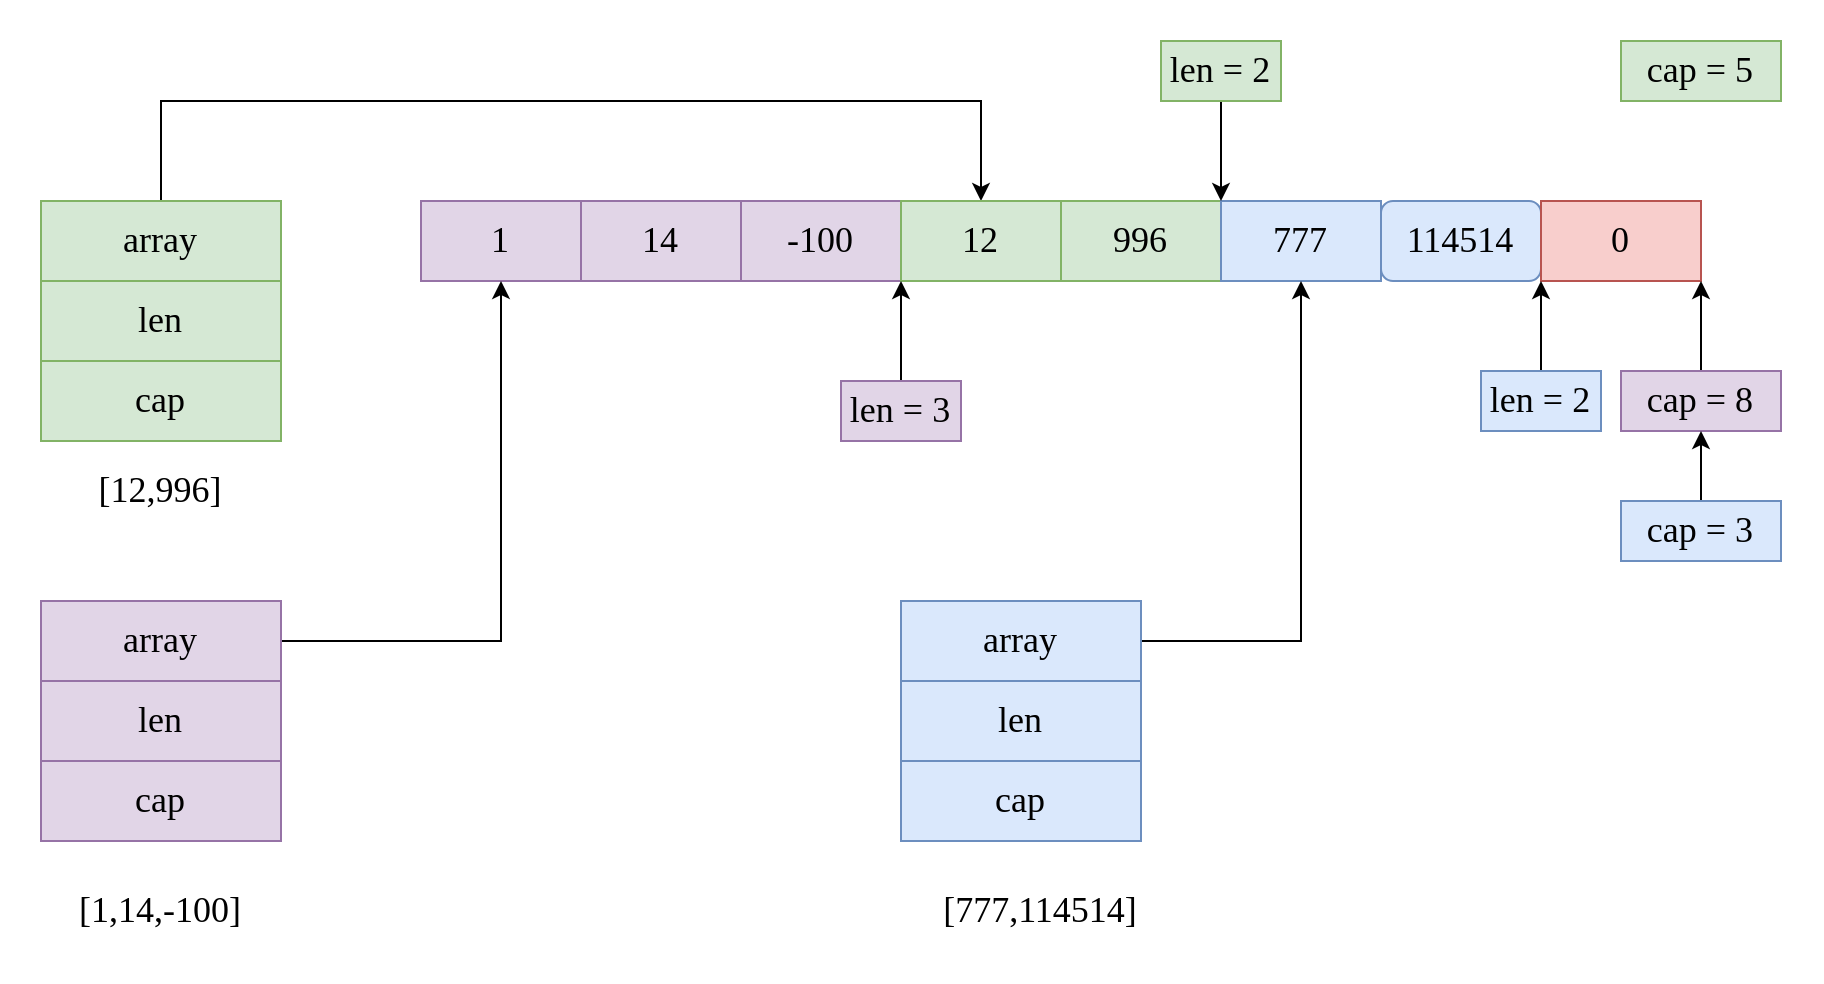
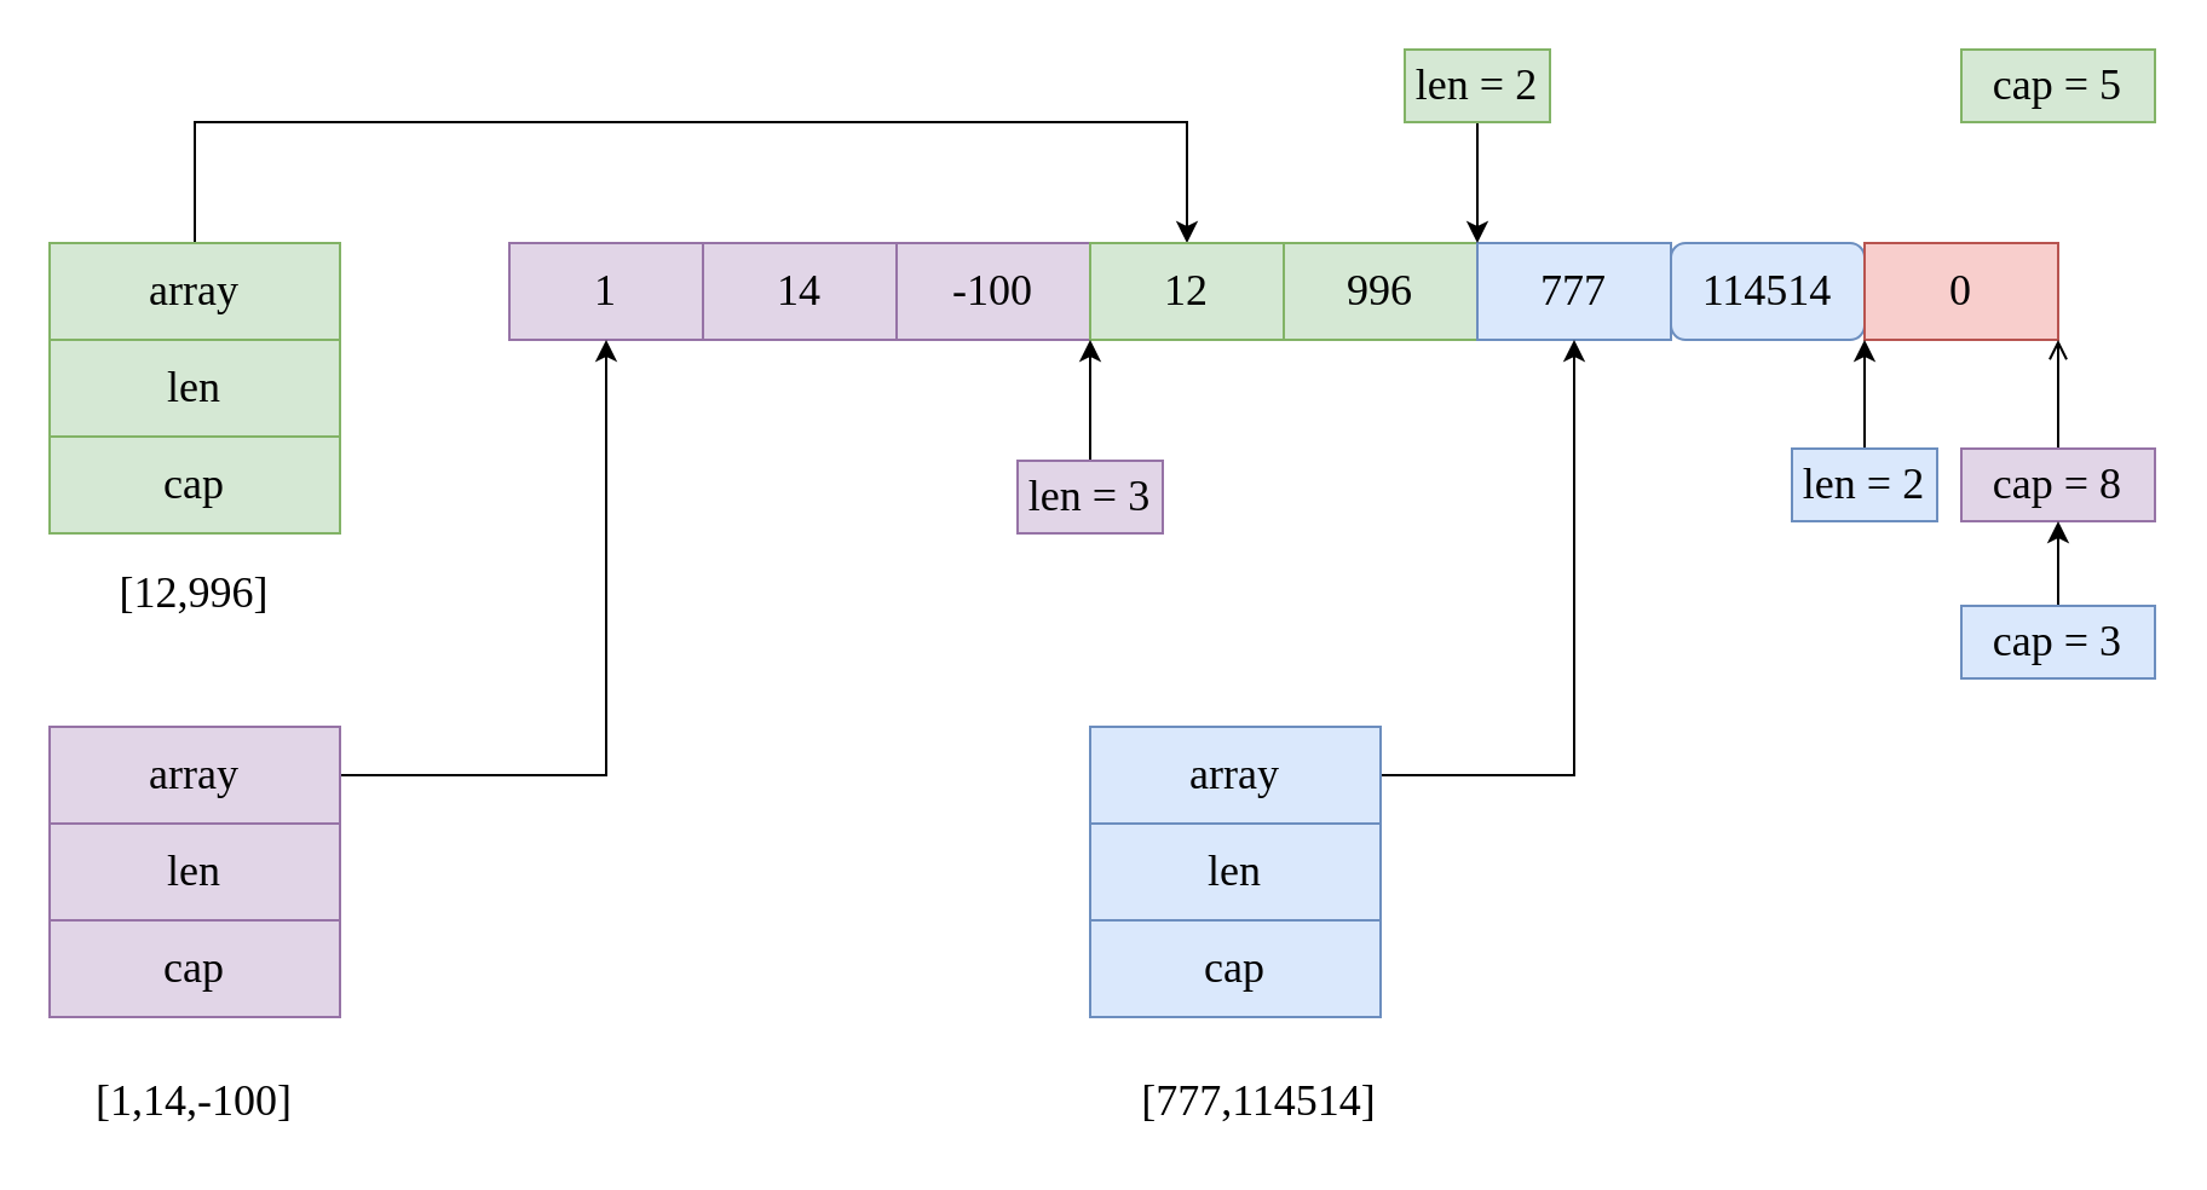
- <mxCell id="23" value="" style="edgeStyle=orthogonalEdgeStyle;rounded=0;orthogonalLoop=1;jettySize=auto;html=1;fontFamily=Comic Sans MS;fontSize=18;entryX=1;entryY=1;entryDx=0;entryDy=0;" edge="1" parent="1" source="24" target="13"><mxGeometry relative="1" as="geometry"><mxPoint x="850" y="150" as="targetPoint" /><Array as="points" /></mxGeometry></mxCell>
+ <mxCell id="23" value="" style="edgeStyle=orthogonalEdgeStyle;rounded=0;orthogonalLoop=1;jettySize=auto;html=1;fontFamily=Comic Sans MS;fontSize=18;entryX=1;entryY=1;entryDx=0;entryDy=0;endArrow=open;" edge="1" parent="1" source="24" target="13"><mxGeometry relative="1" as="geometry"><mxPoint x="850" y="150" as="targetPoint" /><Array as="points" /></mxGeometry></mxCell>
